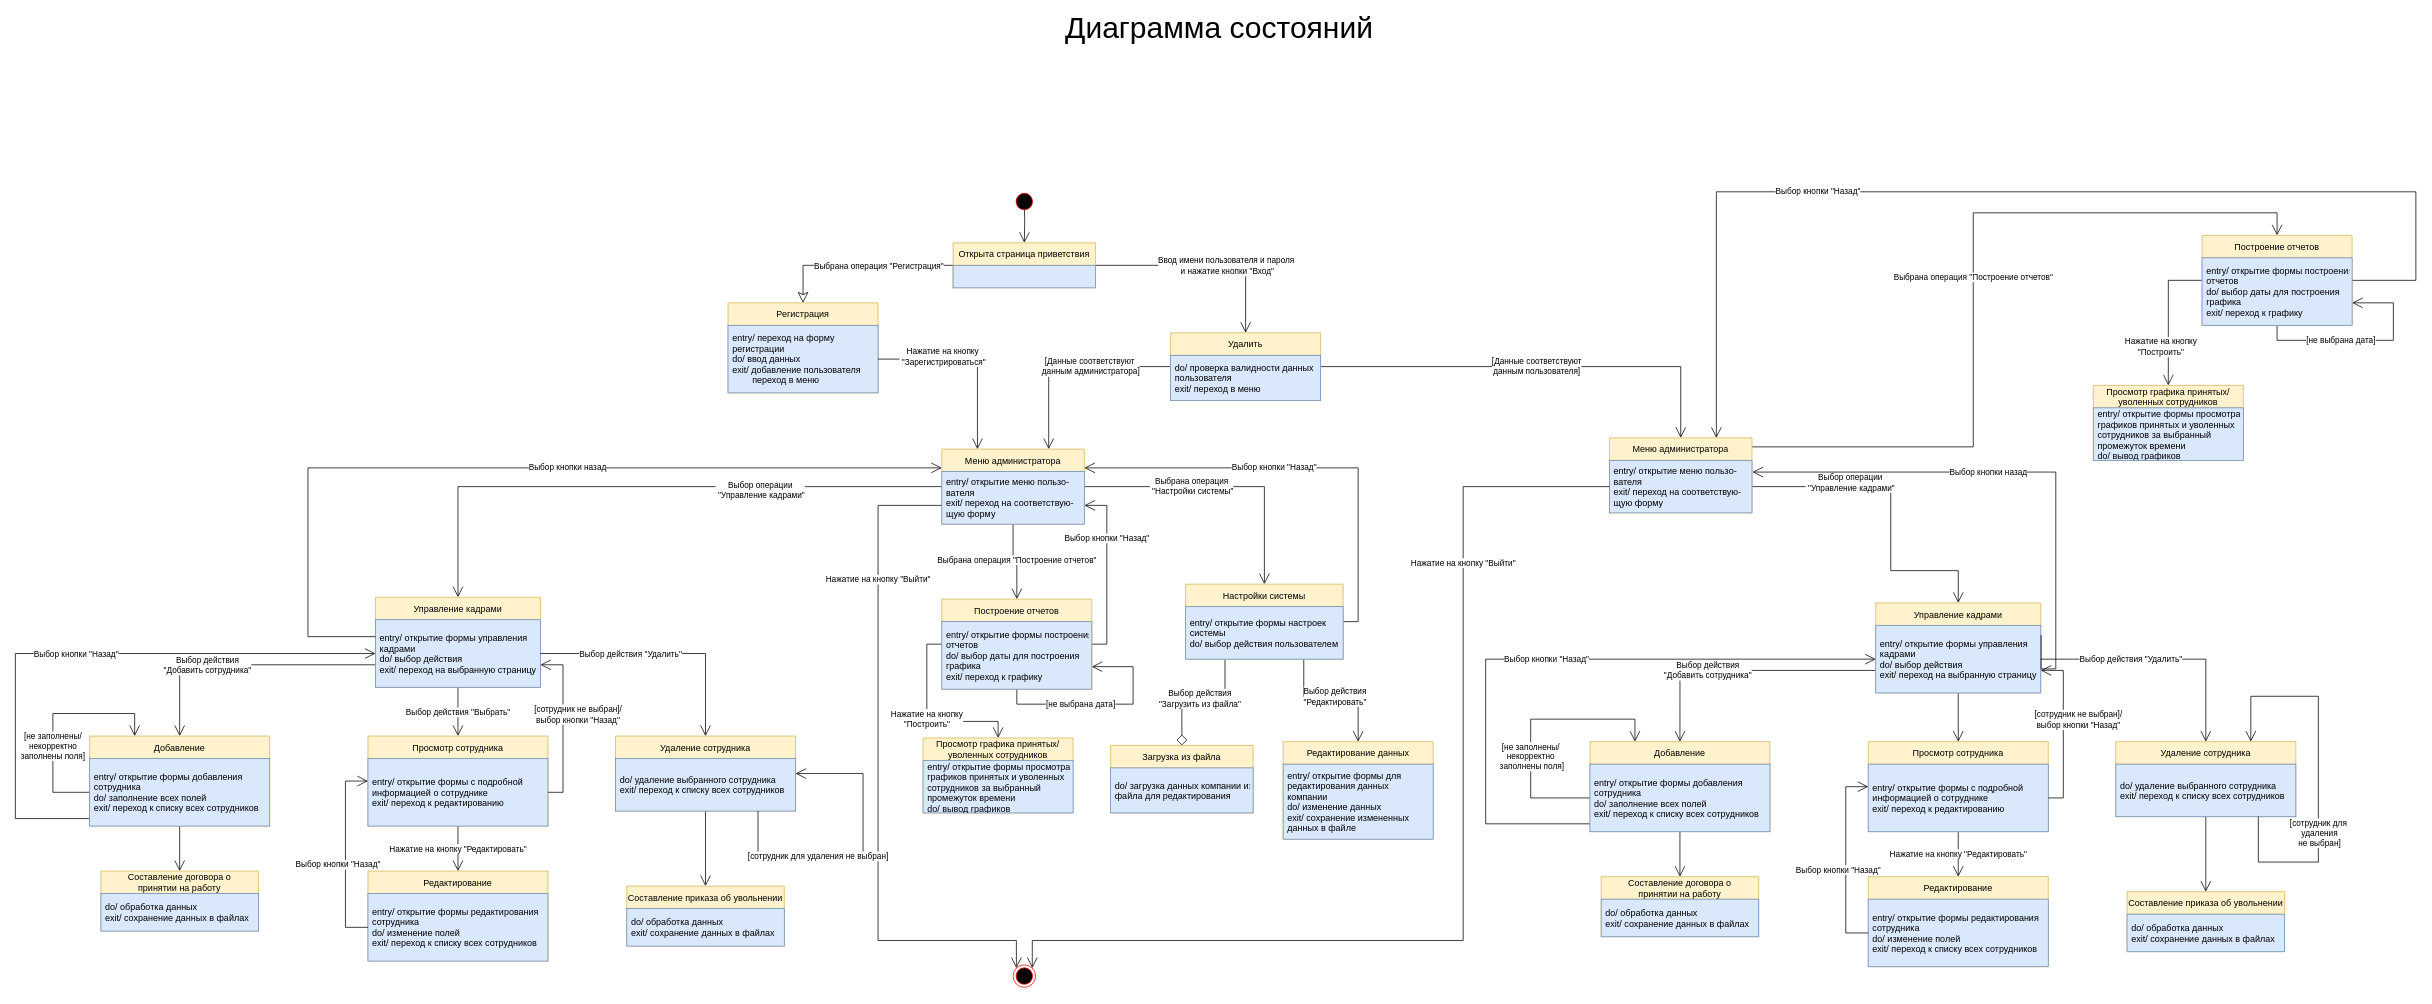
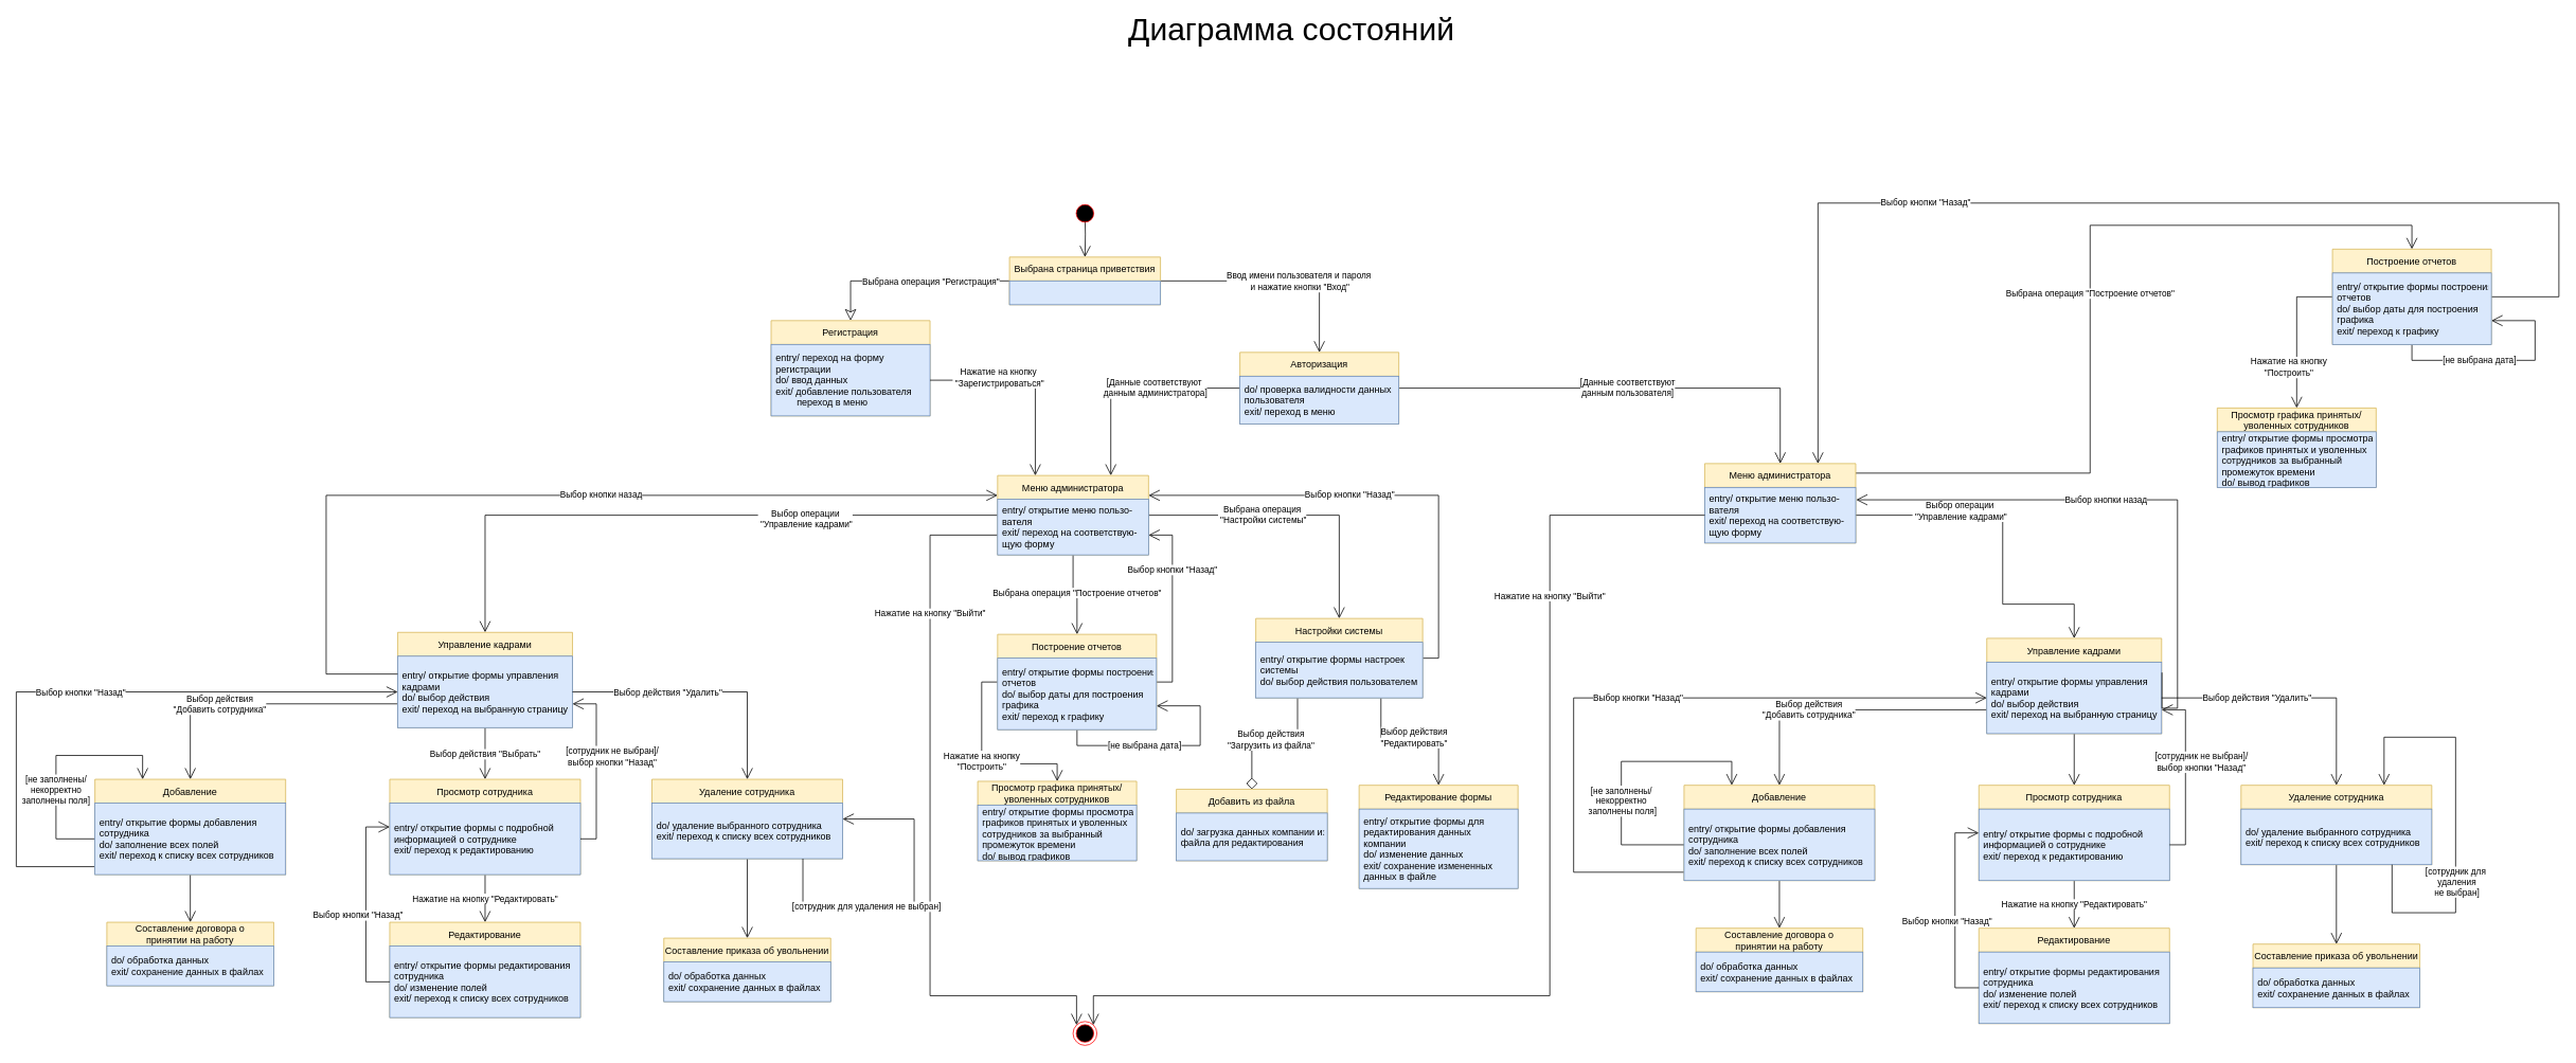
- <mxCell id="11" value="Открыта страница приветствия" style="swimlane;fontStyle=0;childLayout=stackLayout;horizontal=1;startSize=30;horizontalStack=0;resizeParent=1;resizeParentMax=0;resizeLast=0;collapsible=1;marginBottom=0;fillColor=#fff2cc;strokeColor=#d6b656;" vertex="1" parent="1"><mxGeometry x="1270" y="323" width="190" height="60" as="geometry"><mxRectangle x="180" y="80" width="50" height="30" as="alternateBounds" /></mxGeometry></mxCell>
+ <mxCell id="11" value="Выбрана страница приветствия" style="swimlane;fontStyle=0;childLayout=stackLayout;horizontal=1;startSize=30;horizontalStack=0;resizeParent=1;resizeParentMax=0;resizeLast=0;collapsible=1;marginBottom=0;fillColor=#fff2cc;strokeColor=#d6b656;" vertex="1" parent="1"><mxGeometry x="1270" y="323" width="190" height="60" as="geometry"><mxRectangle x="180" y="80" width="50" height="30" as="alternateBounds" /></mxGeometry></mxCell>
- <mxCell id="15" value="Удалить" style="swimlane;fontStyle=0;childLayout=stackLayout;horizontal=1;startSize=30;horizontalStack=0;resizeParent=1;resizeParentMax=0;resizeLast=0;collapsible=1;marginBottom=0;fillColor=#fff2cc;strokeColor=#d6b656;" vertex="1" parent="1"><mxGeometry x="1560" y="443" width="200" height="90" as="geometry"><mxRectangle x="180" y="80" width="50" height="30" as="alternateBounds" /></mxGeometry></mxCell>
+ <mxCell id="15" value="Авторизация" style="swimlane;fontStyle=0;childLayout=stackLayout;horizontal=1;startSize=30;horizontalStack=0;resizeParent=1;resizeParentMax=0;resizeLast=0;collapsible=1;marginBottom=0;fillColor=#fff2cc;strokeColor=#d6b656;" vertex="1" parent="1"><mxGeometry x="1560" y="443" width="200" height="90" as="geometry"><mxRectangle x="180" y="80" width="50" height="30" as="alternateBounds" /></mxGeometry></mxCell>
- <mxCell id="65" value="Редактирование данных" style="swimlane;fontStyle=0;childLayout=stackLayout;horizontal=1;startSize=30;horizontalStack=0;resizeParent=1;resizeParentMax=0;resizeLast=0;collapsible=1;marginBottom=0;fillColor=#fff2cc;strokeColor=#d6b656;" vertex="1" parent="1"><mxGeometry x="1710" y="988" width="200" height="130" as="geometry"><mxRectangle x="180" y="80" width="50" height="30" as="alternateBounds" /></mxGeometry></mxCell>
+ <mxCell id="65" value="Редактирование формы" style="swimlane;fontStyle=0;childLayout=stackLayout;horizontal=1;startSize=30;horizontalStack=0;resizeParent=1;resizeParentMax=0;resizeLast=0;collapsible=1;marginBottom=0;fillColor=#fff2cc;strokeColor=#d6b656;" vertex="1" parent="1"><mxGeometry x="1710" y="988" width="200" height="130" as="geometry"><mxRectangle x="180" y="80" width="50" height="30" as="alternateBounds" /></mxGeometry></mxCell>
- <mxCell id="63" value="Загрузка из файла" style="swimlane;fontStyle=0;childLayout=stackLayout;horizontal=1;startSize=30;horizontalStack=0;resizeParent=1;resizeParentMax=0;resizeLast=0;collapsible=1;marginBottom=0;fillColor=#fff2cc;strokeColor=#d6b656;" vertex="1" parent="1"><mxGeometry x="1480" y="993" width="190" height="90" as="geometry"><mxRectangle x="180" y="80" width="50" height="30" as="alternateBounds" /></mxGeometry></mxCell>
+ <mxCell id="63" value="Добавить из файла" style="swimlane;fontStyle=0;childLayout=stackLayout;horizontal=1;startSize=30;horizontalStack=0;resizeParent=1;resizeParentMax=0;resizeLast=0;collapsible=1;marginBottom=0;fillColor=#fff2cc;strokeColor=#d6b656;" vertex="1" parent="1"><mxGeometry x="1480" y="993" width="190" height="90" as="geometry"><mxRectangle x="180" y="80" width="50" height="30" as="alternateBounds" /></mxGeometry></mxCell>
